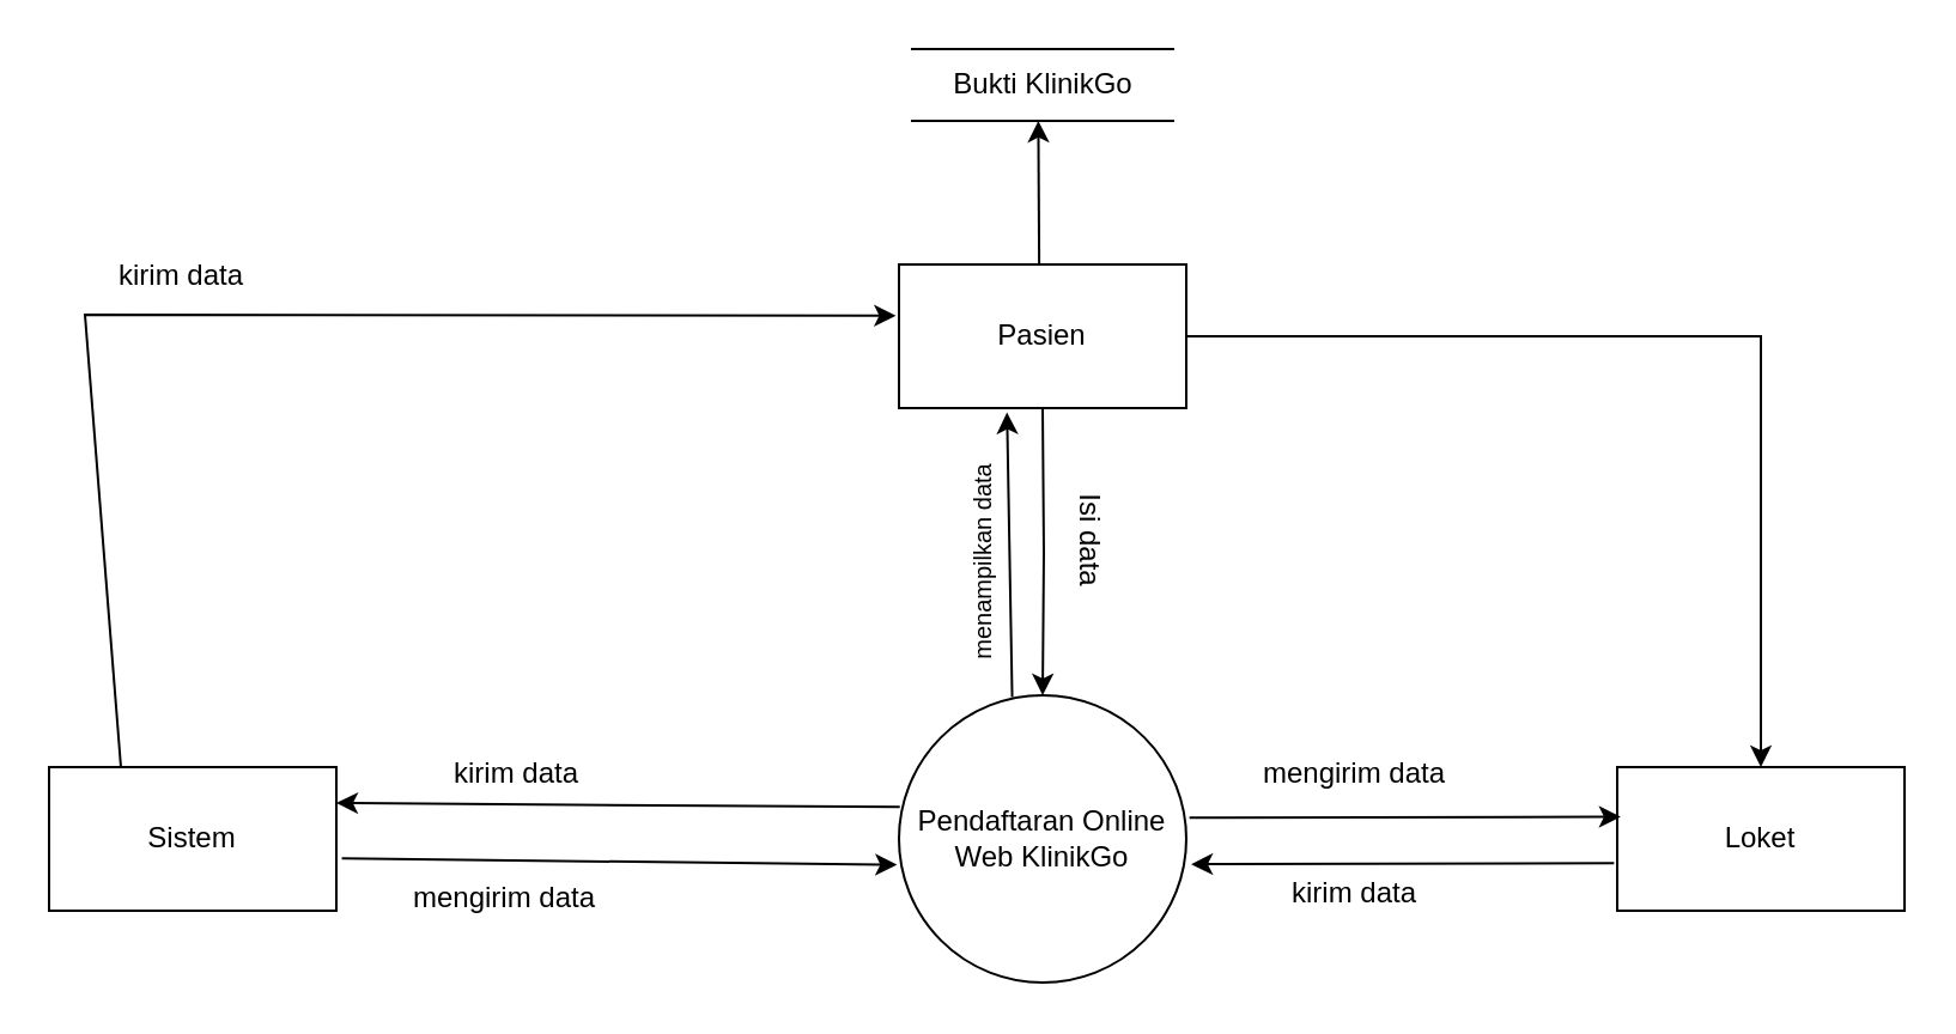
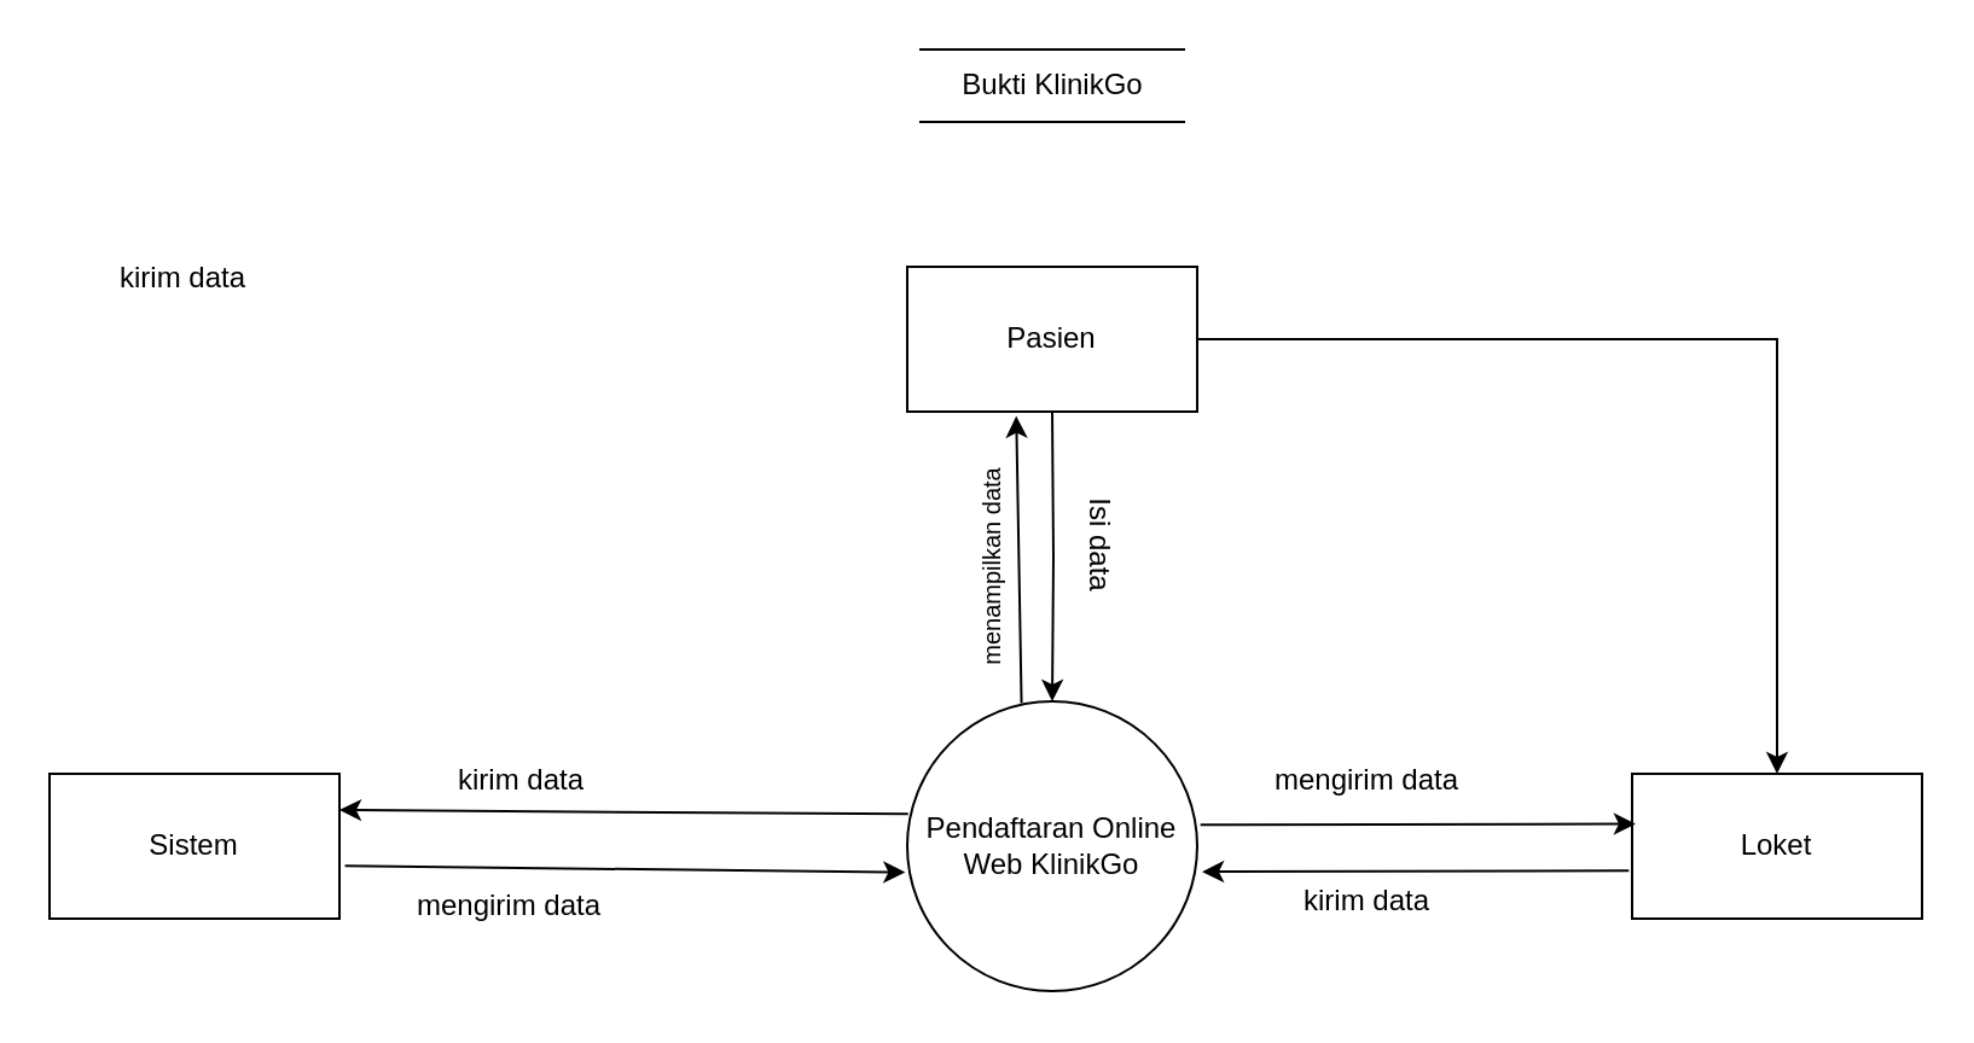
- <mxCell id="18" value="" style="endArrow=classic;html=1;rounded=0;exitX=0.488;exitY=0.007;exitDx=0;exitDy=0;entryX=0.485;entryY=0.998;entryDx=0;entryDy=0;entryPerimeter=0;exitPerimeter=0;" edge="1" parent="1" source="4" target="16"><mxGeometry width="50" height="50" relative="1" as="geometry"><mxPoint x="445" y="80" as="sourcePoint" /><mxPoint x="495" y="30" as="targetPoint" /></mxGeometry></mxCell>
- <mxCell id="9" value="" style="endArrow=classic;html=1;rounded=0;entryX=-0.011;entryY=0.357;entryDx=0;entryDy=0;entryPerimeter=0;exitX=0.25;exitY=0;exitDx=0;exitDy=0;" edge="1" parent="1" source="5" target="4"><mxGeometry width="50" height="50" relative="1" as="geometry"><mxPoint x="185" y="320" as="sourcePoint" /><mxPoint x="235" y="270" as="targetPoint" /><Array as="points"><mxPoint x="35" y="131" /></Array></mxGeometry></mxCell>
